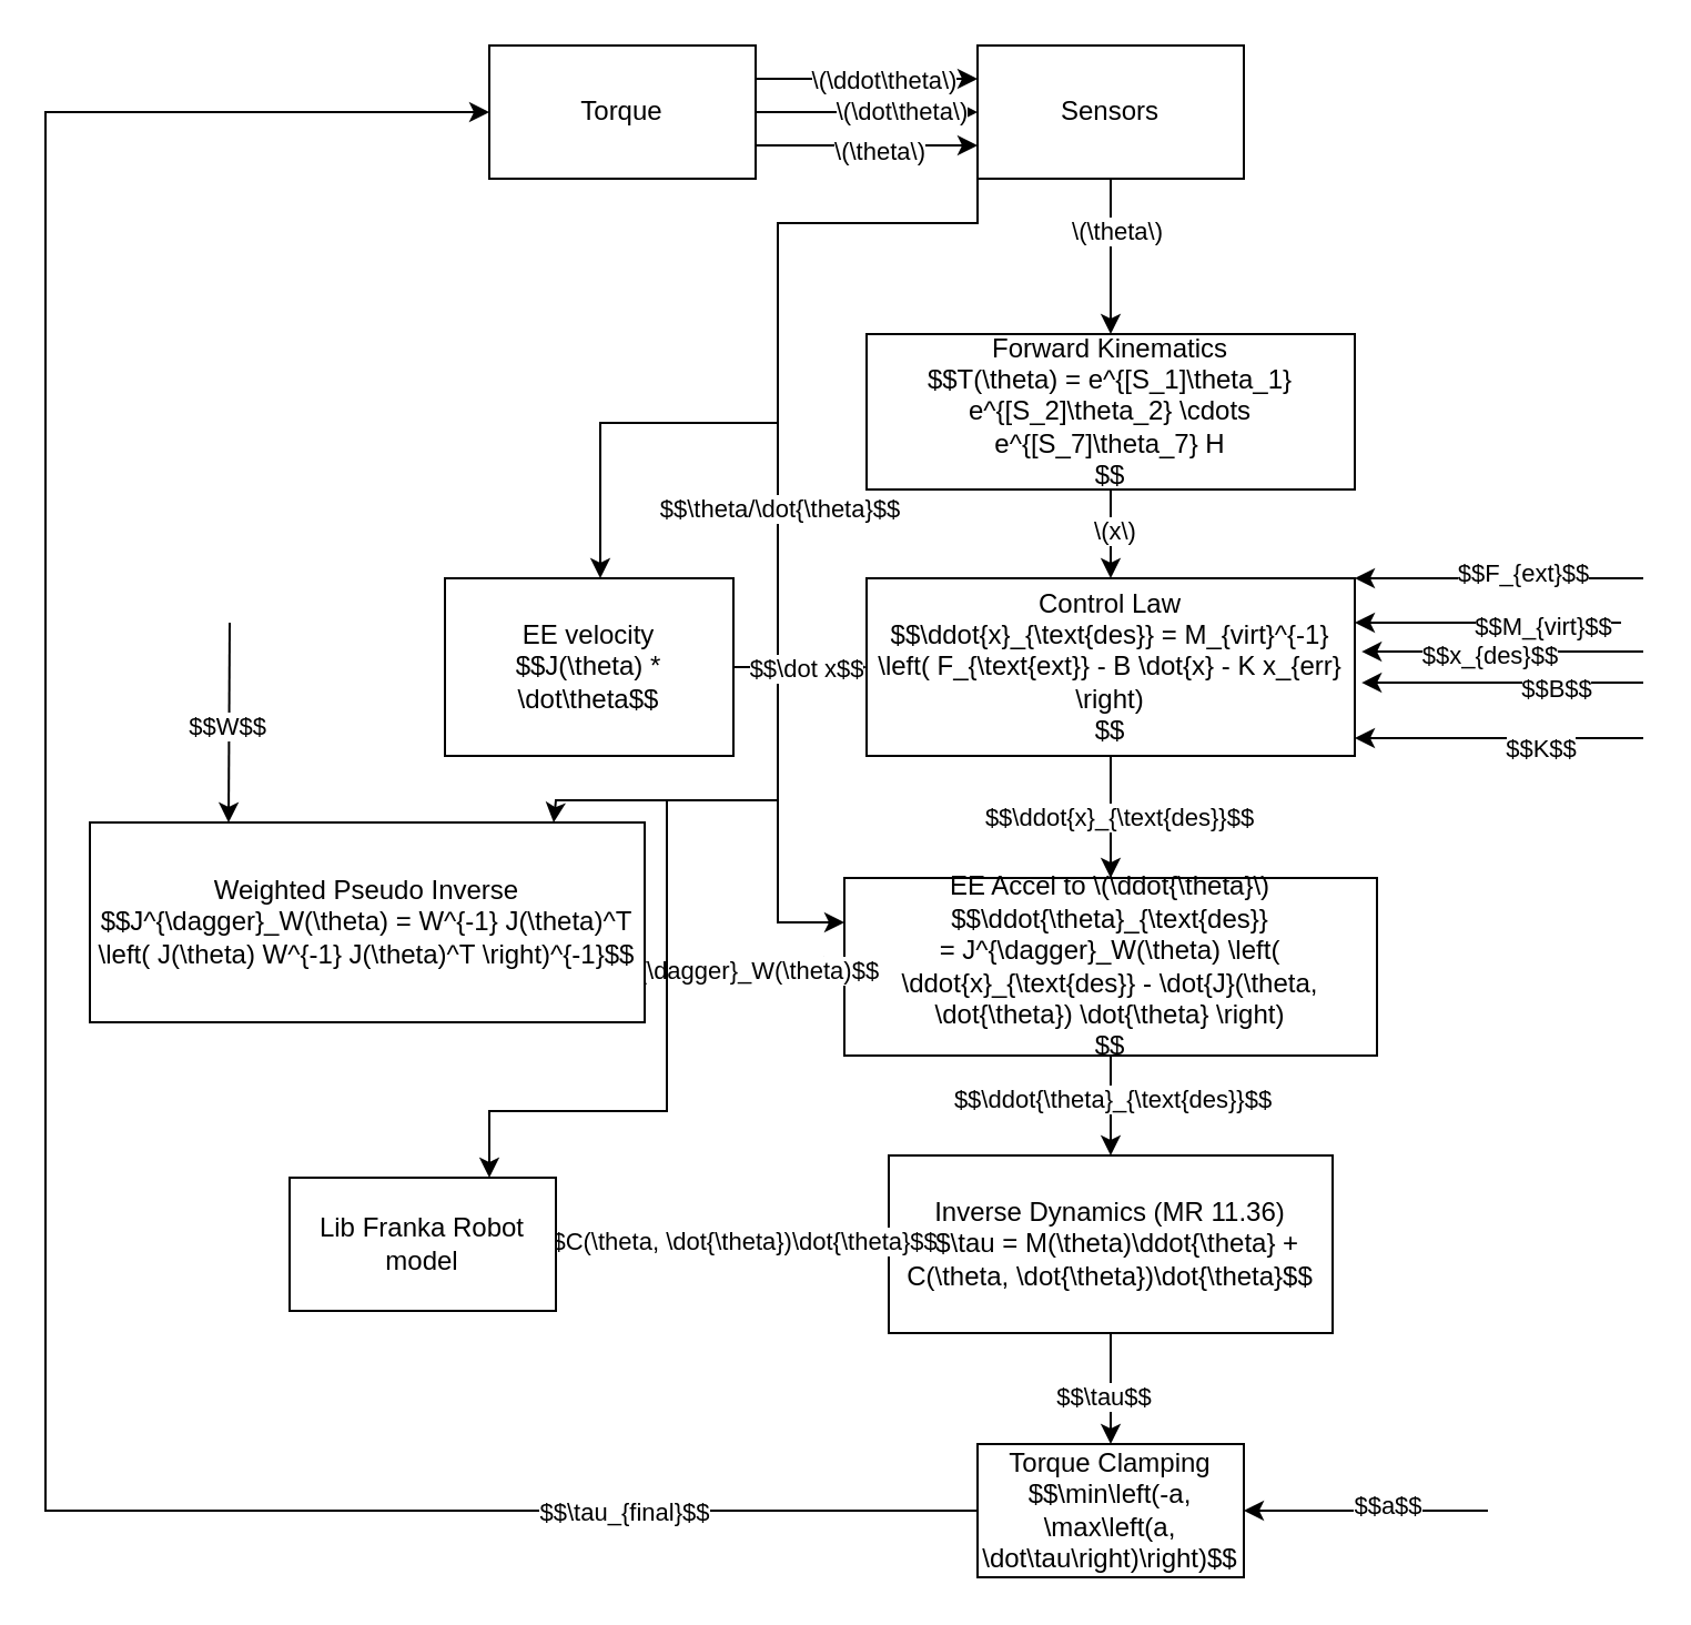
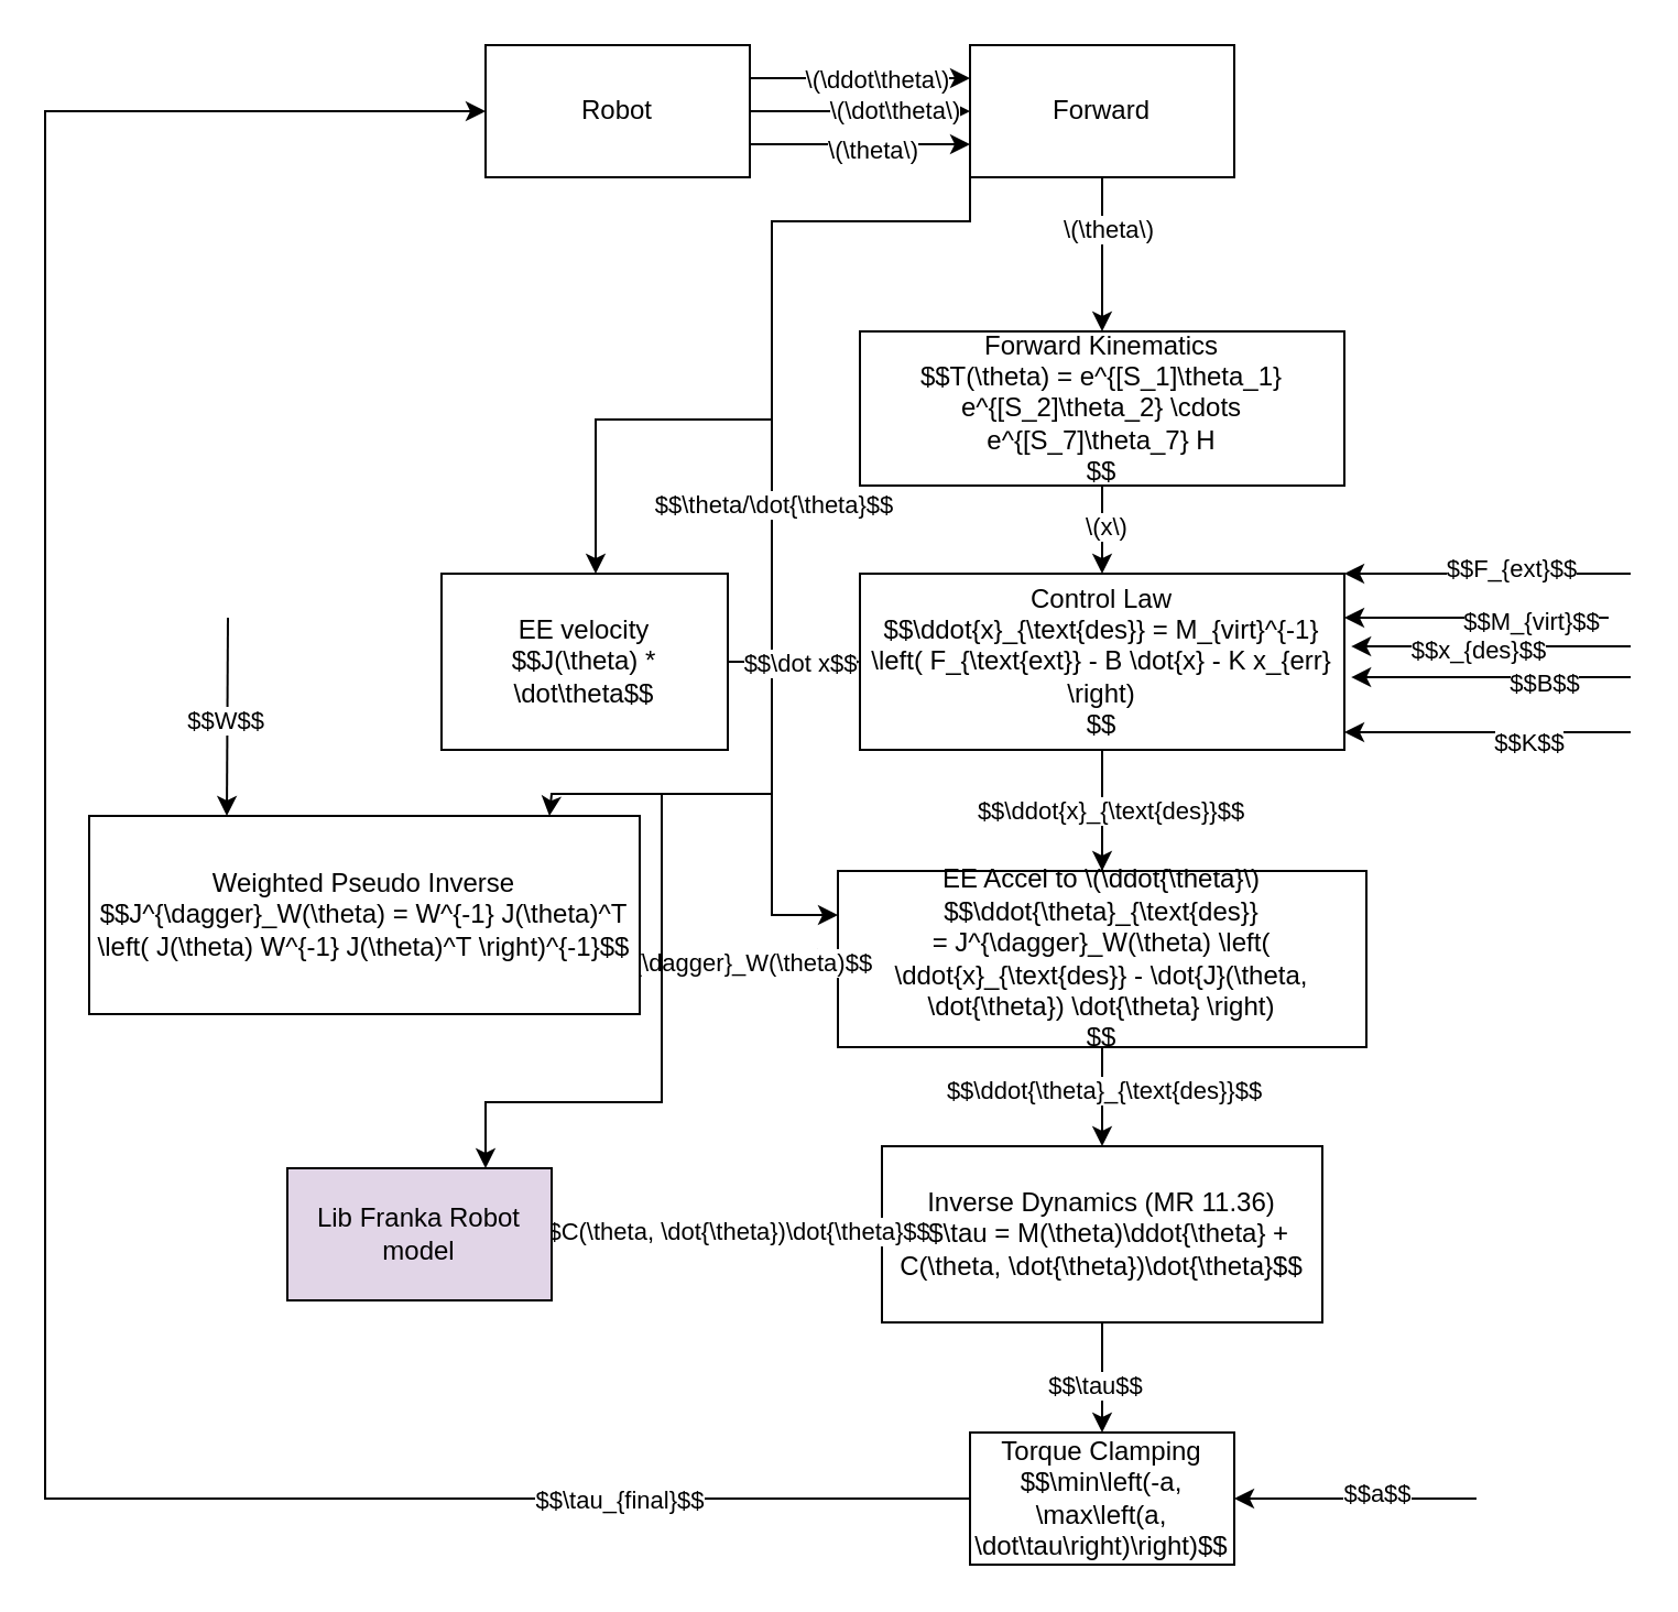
- <mxCell id="8" value="&lt;div&gt;Torque&lt;/div&gt;" style="rounded=0;whiteSpace=wrap;html=1;" vertex="1" parent="1"><mxGeometry x="220" y="20" width="120" height="60" as="geometry" /></mxCell>
+ <mxCell id="8" value="&lt;div&gt;Robot&lt;/div&gt;" style="rounded=0;whiteSpace=wrap;html=1;" vertex="1" parent="1"><mxGeometry x="220" y="20" width="120" height="60" as="geometry" /></mxCell>
- <mxCell id="25" value="&lt;div&gt;Sensors&lt;/div&gt;" style="rounded=0;whiteSpace=wrap;html=1;" vertex="1" parent="1"><mxGeometry x="440" y="20" width="120" height="60" as="geometry" /></mxCell>
+ <mxCell id="25" value="&lt;div&gt;Forward&lt;/div&gt;" style="rounded=0;whiteSpace=wrap;html=1;" vertex="1" parent="1"><mxGeometry x="440" y="20" width="120" height="60" as="geometry" /></mxCell>
- <mxCell id="46" value="Lib Franka Robot model" style="rounded=0;whiteSpace=wrap;html=1;" vertex="1" parent="1"><mxGeometry x="130" y="530" width="120" height="60" as="geometry" /></mxCell>
+ <mxCell id="46" value="Lib Franka Robot model" style="rounded=0;whiteSpace=wrap;html=1;fillColor=#e1d5e7;" vertex="1" parent="1"><mxGeometry x="130" y="530" width="120" height="60" as="geometry" /></mxCell>
